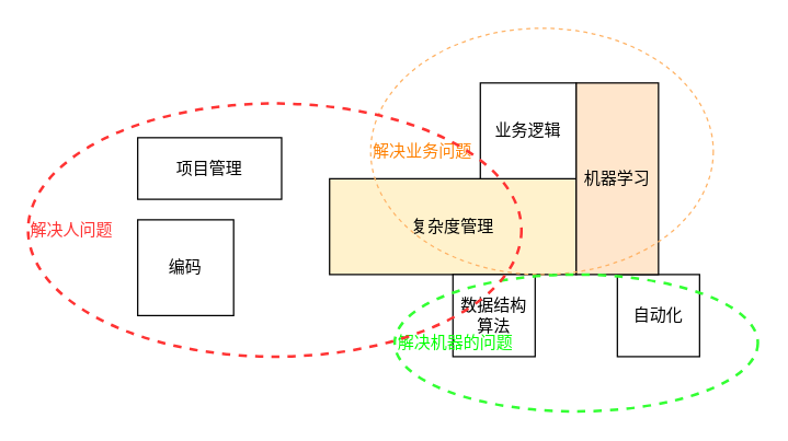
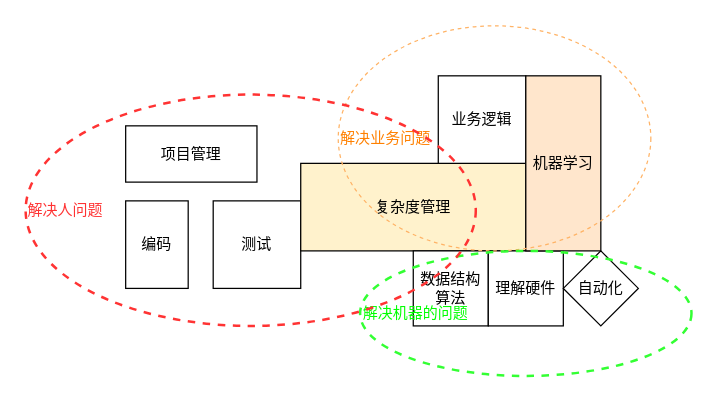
- <mxCell id="3" value="编码" style="whiteSpace=wrap;html=1;aspect=fixed;" vertex="1" parent="1"><mxGeometry x="100" y="160" width="70" height="70" as="geometry" /></mxCell>
+ <mxCell id="3" value="编码" style="whiteSpace=wrap;html=1;aspect=fixed;" vertex="1" parent="1"><mxGeometry x="100" y="160" width="50" height="70" as="geometry" /></mxCell>
+ <mxCell id="4" value="测试" style="whiteSpace=wrap;html=1;aspect=fixed;" vertex="1" parent="1"><mxGeometry x="170" y="160" width="70" height="70" as="geometry" /></mxCell>
+ <mxCell id="7" value="理解硬件" style="whiteSpace=wrap;html=1;aspect=fixed;" vertex="1" parent="1"><mxGeometry x="390" y="200" width="60" height="60" as="geometry" /></mxCell>
- <mxCell id="8" value="自动化" style="whiteSpace=wrap;html=1;aspect=fixed;" vertex="1" parent="1"><mxGeometry x="450" y="200" width="60" height="60" as="geometry" /></mxCell>
+ <mxCell id="8" value="自动化" style="rhombus;whiteSpace=wrap;html=1;aspect=fixed;" vertex="1" parent="1"><mxGeometry x="450" y="200" width="60" height="60" as="geometry" /></mxCell>
